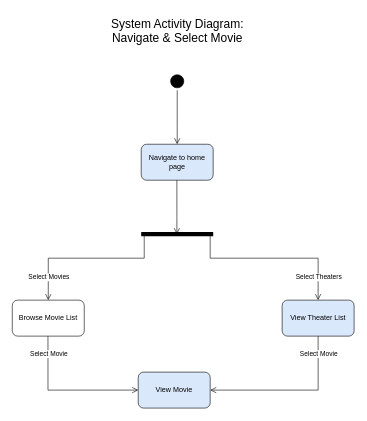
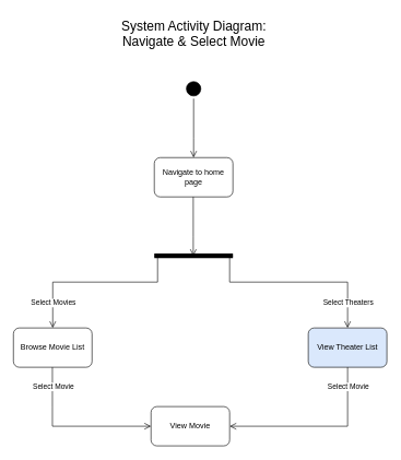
- <mxCell id="4" value="Navigate to home page" style="rounded=1;whiteSpace=wrap;html=1;fillColor=#dae8fc;" vertex="1" parent="1"><mxGeometry x="235" y="240" width="120" height="60" as="geometry" /></mxCell>
+ <mxCell id="4" value="Navigate to home page" style="rounded=1;whiteSpace=wrap;html=1;" vertex="1" parent="1"><mxGeometry x="235" y="240" width="120" height="60" as="geometry" /></mxCell>
- <mxCell id="16" value="View Movie" style="rounded=1;whiteSpace=wrap;html=1;fillColor=#dae8fc;" vertex="1" parent="1"><mxGeometry x="230" y="620" width="120" height="60" as="geometry" /></mxCell>
+ <mxCell id="16" value="View Movie" style="rounded=1;whiteSpace=wrap;html=1;" vertex="1" parent="1"><mxGeometry x="230" y="620" width="120" height="60" as="geometry" /></mxCell>
